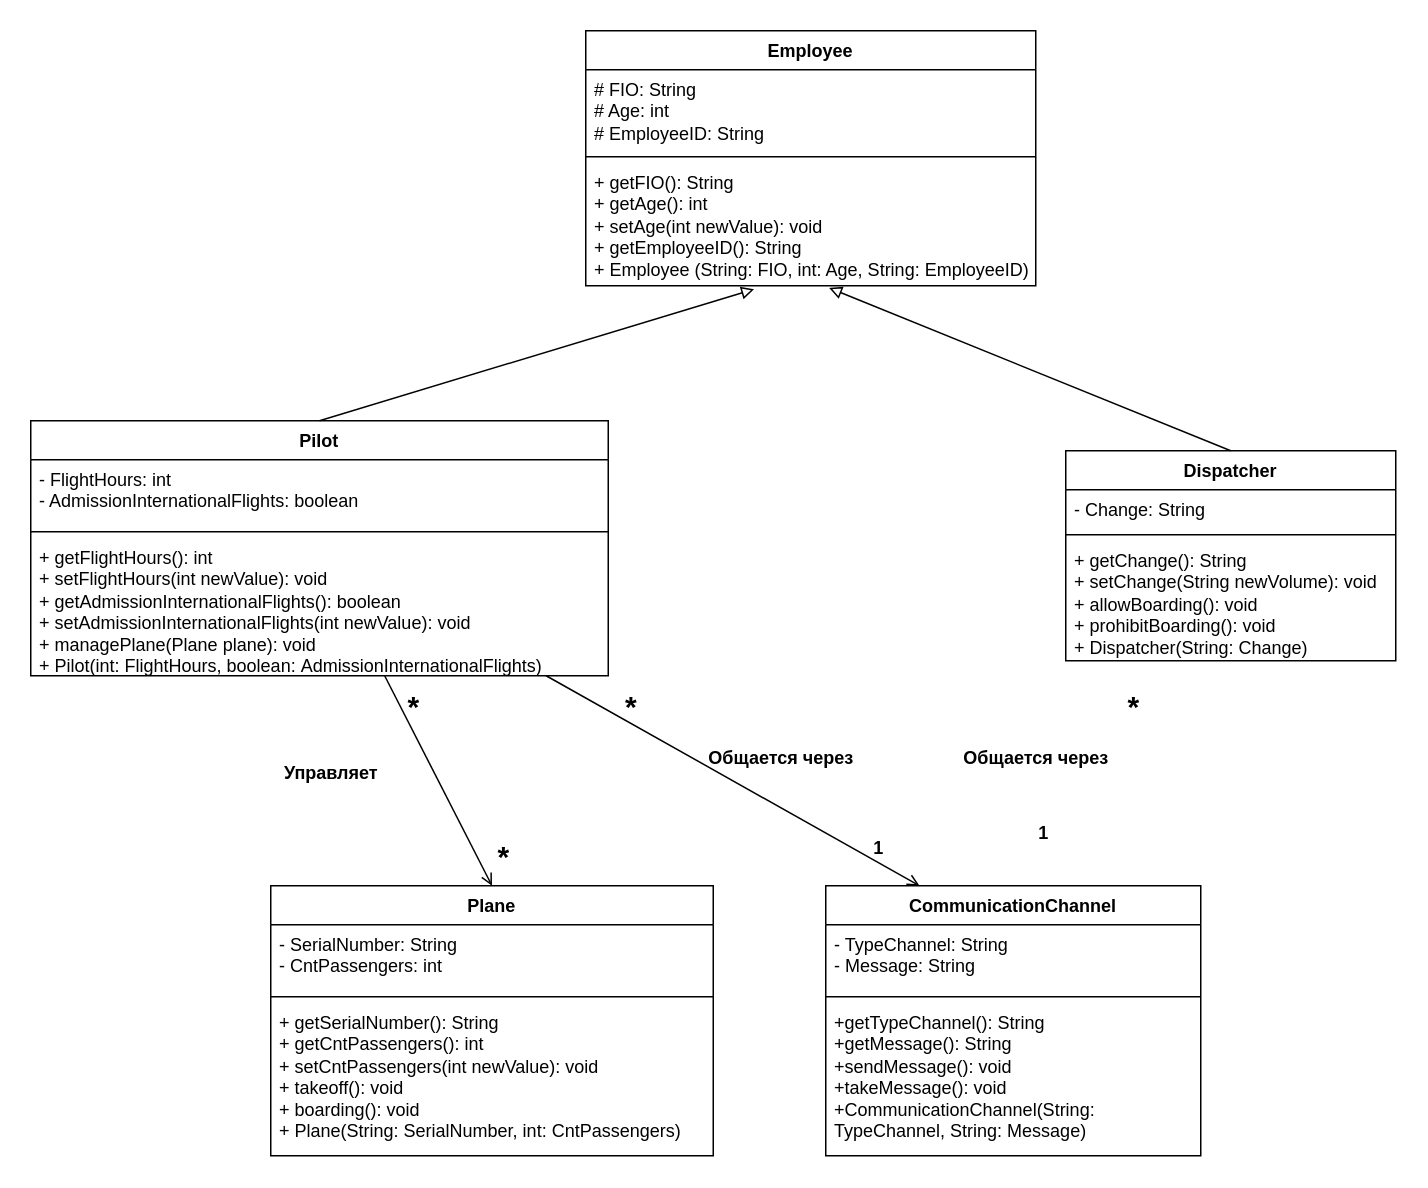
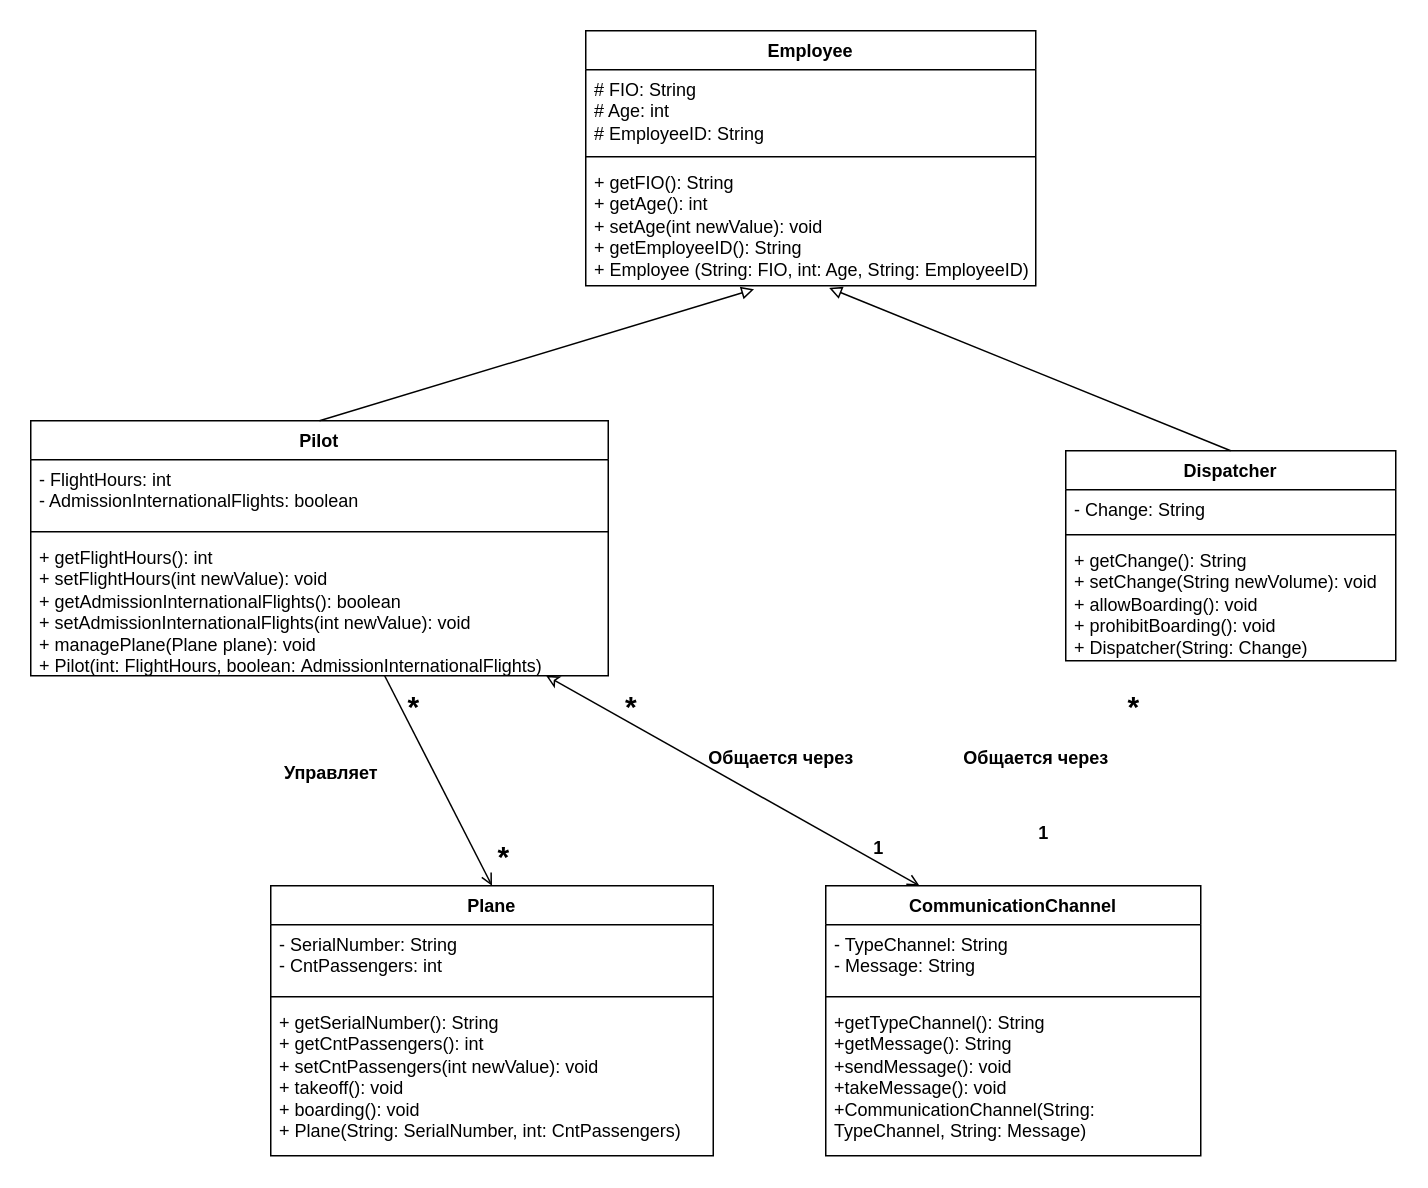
- <mxCell id="28" value="" style="html=1;verticalAlign=bottom;endArrow=none;curved=0;rounded=0;exitX=0.25;exitY=0;exitDx=0;exitDy=0;endFill=0;startArrow=open;startFill=0;" edge="1" parent="1" source="16" target="10"><mxGeometry width="80" relative="1" as="geometry"><mxPoint x="560" y="540" as="sourcePoint" /><mxPoint x="488" y="400" as="targetPoint" /></mxGeometry></mxCell>
+ <mxCell id="28" value="" style="html=1;verticalAlign=bottom;endArrow=classic;curved=0;rounded=0;exitX=0.25;exitY=0;exitDx=0;exitDy=0;endFill=0;startArrow=open;startFill=0;" edge="1" parent="1" source="16" target="10"><mxGeometry width="80" relative="1" as="geometry"><mxPoint x="560" y="540" as="sourcePoint" /><mxPoint x="488" y="400" as="targetPoint" /></mxGeometry></mxCell>
